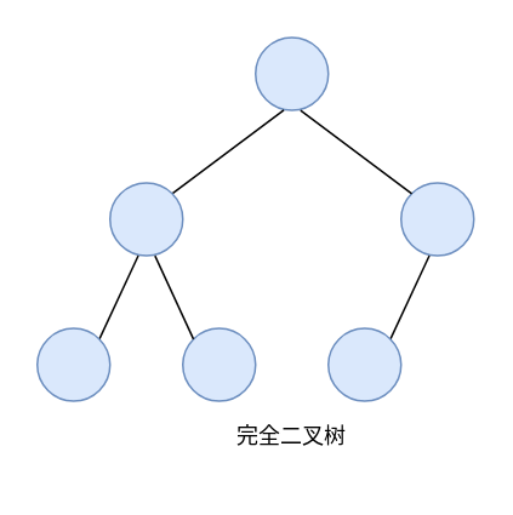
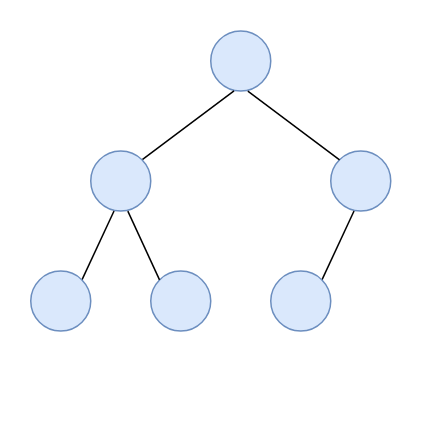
- <mxCell id="13" value="完全二叉树" style="text;html=1;strokeColor=none;fillColor=none;align=center;verticalAlign=middle;whiteSpace=wrap;rounded=0;" vertex="1" parent="1"><mxGeometry x="100" y="220.08" width="120" height="40" as="geometry" /></mxCell>
